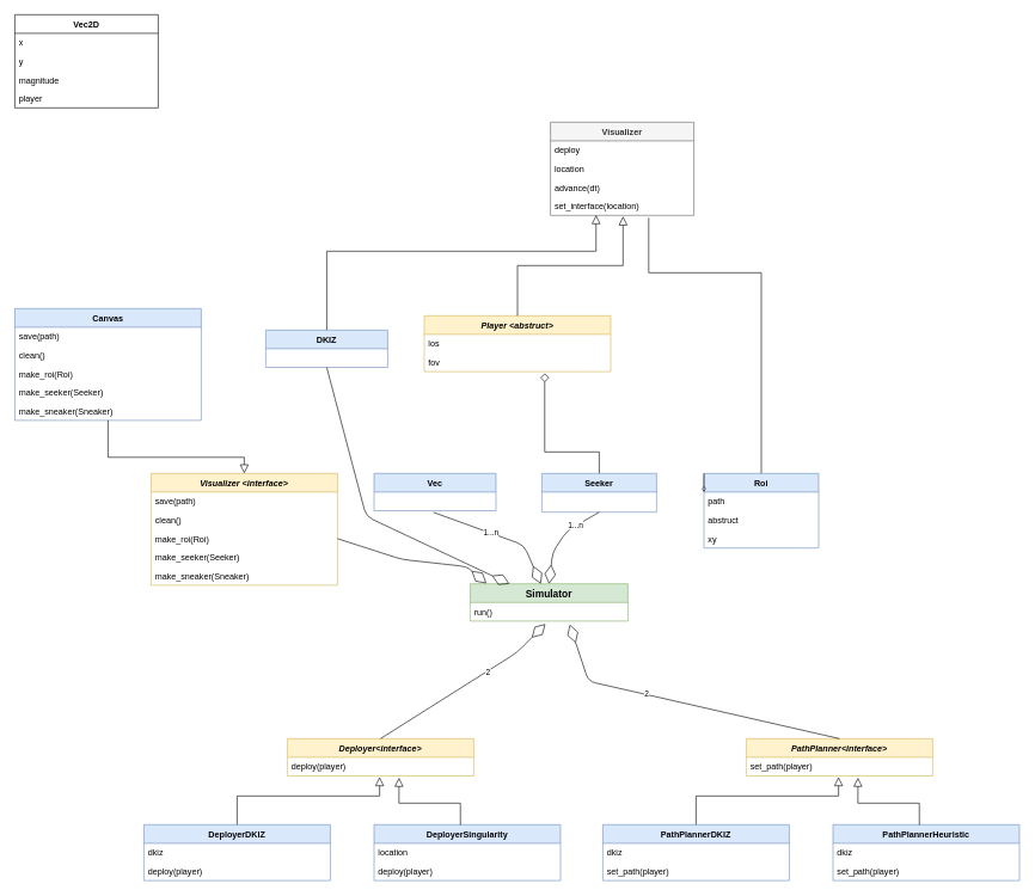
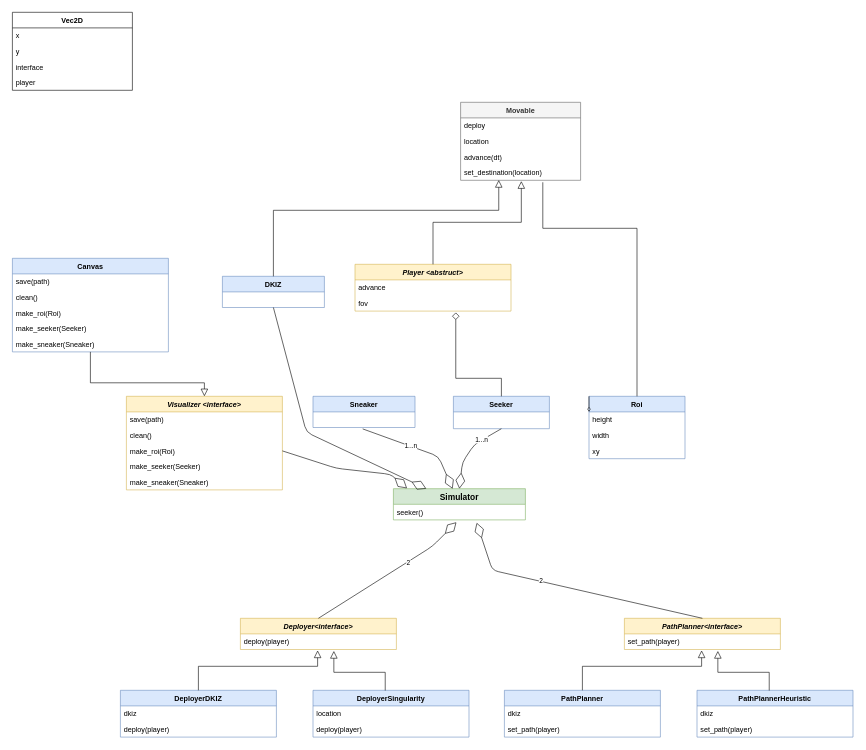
- <mxCell id="37" value="magnitude" style="text;strokeColor=none;fillColor=none;align=left;verticalAlign=top;spacingLeft=4;spacingRight=4;overflow=hidden;rotatable=0;points=[[0,0.5],[1,0.5]];portConstraint=eastwest;" parent="34" vertex="1"><mxGeometry y="78" width="200" height="26" as="geometry" /></mxCell>
+ <mxCell id="37" value="interface" style="text;strokeColor=none;fillColor=none;align=left;verticalAlign=top;spacingLeft=4;spacingRight=4;overflow=hidden;rotatable=0;points=[[0,0.5],[1,0.5]];portConstraint=eastwest;" parent="34" vertex="1"><mxGeometry y="78" width="200" height="26" as="geometry" /></mxCell>
- <mxCell id="39" value="Visualizer" style="swimlane;fontStyle=1;childLayout=stackLayout;horizontal=1;startSize=26;fillColor=#f5f5f5;horizontalStack=0;resizeParent=1;resizeParentMax=0;resizeLast=0;collapsible=1;marginBottom=0;strokeColor=#666666;fontColor=#333333;" parent="1" vertex="1"><mxGeometry x="767" y="170" width="200" height="130" as="geometry" /></mxCell>
+ <mxCell id="39" value="Movable" style="swimlane;fontStyle=1;childLayout=stackLayout;horizontal=1;startSize=26;fillColor=#f5f5f5;horizontalStack=0;resizeParent=1;resizeParentMax=0;resizeLast=0;collapsible=1;marginBottom=0;strokeColor=#666666;fontColor=#333333;" parent="1" vertex="1"><mxGeometry x="767" y="170" width="200" height="130" as="geometry" /></mxCell>
- <mxCell id="43" value="set_interface(location)" style="text;strokeColor=none;fillColor=none;align=left;verticalAlign=top;spacingLeft=4;spacingRight=4;overflow=hidden;rotatable=0;points=[[0,0.5],[1,0.5]];portConstraint=eastwest;" parent="39" vertex="1"><mxGeometry y="104" width="200" height="26" as="geometry" /></mxCell>
+ <mxCell id="43" value="set_destination(location)" style="text;strokeColor=none;fillColor=none;align=left;verticalAlign=top;spacingLeft=4;spacingRight=4;overflow=hidden;rotatable=0;points=[[0,0.5],[1,0.5]];portConstraint=eastwest;" parent="39" vertex="1"><mxGeometry y="104" width="200" height="26" as="geometry" /></mxCell>
- <mxCell id="31" value="los" style="text;strokeColor=none;fillColor=none;align=left;verticalAlign=top;spacingLeft=4;spacingRight=4;overflow=hidden;rotatable=0;points=[[0,0.5],[1,0.5]];portConstraint=eastwest;" parent="30" vertex="1"><mxGeometry y="26" width="260" height="26" as="geometry" /></mxCell>
+ <mxCell id="31" value="advance" style="text;strokeColor=none;fillColor=none;align=left;verticalAlign=top;spacingLeft=4;spacingRight=4;overflow=hidden;rotatable=0;points=[[0,0.5],[1,0.5]];portConstraint=eastwest;" parent="30" vertex="1"><mxGeometry y="26" width="260" height="26" as="geometry" /></mxCell>
- <mxCell id="2" value="Vec" style="swimlane;fontStyle=1;childLayout=stackLayout;horizontal=1;startSize=26;fillColor=#dae8fc;horizontalStack=0;resizeParent=1;resizeParentMax=0;resizeLast=0;collapsible=1;marginBottom=0;strokeColor=#6c8ebf;" parent="1" vertex="1"><mxGeometry x="521" y="660" width="170" height="52" as="geometry" /></mxCell>
+ <mxCell id="2" value="Sneaker" style="swimlane;fontStyle=1;childLayout=stackLayout;horizontal=1;startSize=26;fillColor=#dae8fc;horizontalStack=0;resizeParent=1;resizeParentMax=0;resizeLast=0;collapsible=1;marginBottom=0;strokeColor=#6c8ebf;" parent="1" vertex="1"><mxGeometry x="521" y="660" width="170" height="52" as="geometry" /></mxCell>
- <mxCell id="12" value="path" style="text;strokeColor=none;fillColor=none;align=left;verticalAlign=top;spacingLeft=4;spacingRight=4;overflow=hidden;rotatable=0;points=[[0,0.5],[1,0.5]];portConstraint=eastwest;" parent="11" vertex="1"><mxGeometry y="26" width="160" height="26" as="geometry" /></mxCell>
+ <mxCell id="12" value="height" style="text;strokeColor=none;fillColor=none;align=left;verticalAlign=top;spacingLeft=4;spacingRight=4;overflow=hidden;rotatable=0;points=[[0,0.5],[1,0.5]];portConstraint=eastwest;" parent="11" vertex="1"><mxGeometry y="26" width="160" height="26" as="geometry" /></mxCell>
- <mxCell id="13" value="abstruct" style="text;strokeColor=none;fillColor=none;align=left;verticalAlign=top;spacingLeft=4;spacingRight=4;overflow=hidden;rotatable=0;points=[[0,0.5],[1,0.5]];portConstraint=eastwest;" parent="11" vertex="1"><mxGeometry y="52" width="160" height="26" as="geometry" /></mxCell>
+ <mxCell id="13" value="width" style="text;strokeColor=none;fillColor=none;align=left;verticalAlign=top;spacingLeft=4;spacingRight=4;overflow=hidden;rotatable=0;points=[[0,0.5],[1,0.5]];portConstraint=eastwest;" parent="11" vertex="1"><mxGeometry y="52" width="160" height="26" as="geometry" /></mxCell>
- <mxCell id="10" value="run()" style="text;strokeColor=none;fillColor=none;align=left;verticalAlign=top;spacingLeft=4;spacingRight=4;overflow=hidden;rotatable=0;points=[[0,0.5],[1,0.5]];portConstraint=eastwest;" parent="9" vertex="1"><mxGeometry y="26" width="220" height="26" as="geometry" /></mxCell>
+ <mxCell id="10" value="seeker()" style="text;strokeColor=none;fillColor=none;align=left;verticalAlign=top;spacingLeft=4;spacingRight=4;overflow=hidden;rotatable=0;points=[[0,0.5],[1,0.5]];portConstraint=eastwest;" parent="9" vertex="1"><mxGeometry y="26" width="220" height="26" as="geometry" /></mxCell>
- <mxCell id="61" value="PathPlannerDKIZ" style="swimlane;fontStyle=1;childLayout=stackLayout;horizontal=1;startSize=26;fillColor=#dae8fc;horizontalStack=0;resizeParent=1;resizeParentMax=0;resizeLast=0;collapsible=1;marginBottom=0;strokeColor=#6c8ebf;" parent="1" vertex="1"><mxGeometry x="840" y="1150" width="260" height="78" as="geometry" /></mxCell>
+ <mxCell id="61" value="PathPlanner" style="swimlane;fontStyle=1;childLayout=stackLayout;horizontal=1;startSize=26;fillColor=#dae8fc;horizontalStack=0;resizeParent=1;resizeParentMax=0;resizeLast=0;collapsible=1;marginBottom=0;strokeColor=#6c8ebf;" parent="1" vertex="1"><mxGeometry x="840" y="1150" width="260" height="78" as="geometry" /></mxCell>
